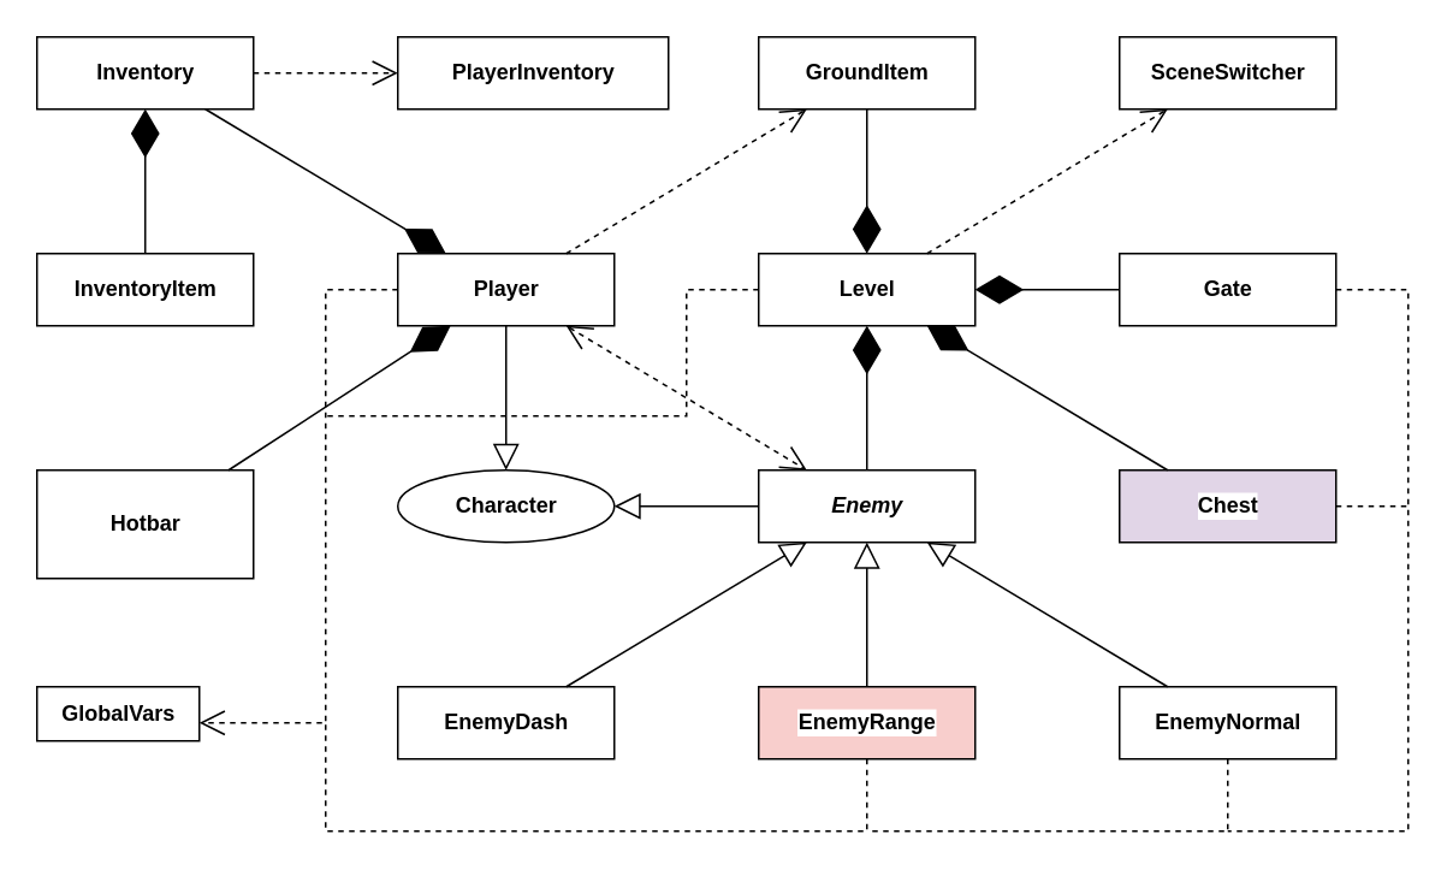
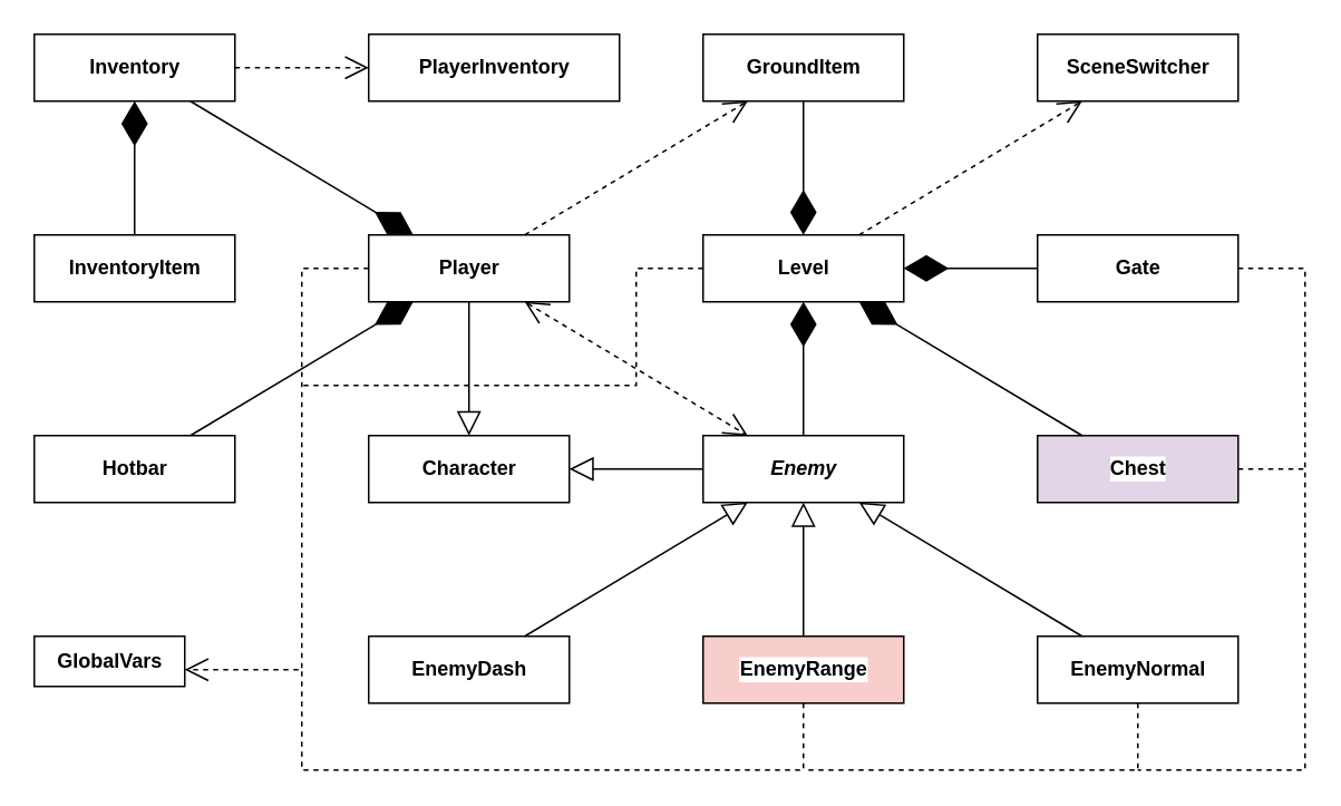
- <mxCell id="7" value="&lt;b&gt;Character&lt;br&gt;&lt;/b&gt;" style="ellipse;html=1;glass=0;labelBackgroundColor=default;labelBorderColor=none;" parent="1" vertex="1"><mxGeometry x="220" y="260" width="120" height="40" as="geometry" /></mxCell>
+ <mxCell id="7" value="&lt;b&gt;Character&lt;br&gt;&lt;/b&gt;" style="html=1;rounded=0;glass=0;labelBackgroundColor=default;labelBorderColor=none;" parent="1" vertex="1"><mxGeometry x="220" y="260" width="120" height="40" as="geometry" /></mxCell>
- <mxCell id="27" value="&lt;b&gt;Hotbar&lt;br&gt;&lt;/b&gt;" style="html=1;rounded=0;glass=0;labelBackgroundColor=default;labelBorderColor=none;" vertex="1" parent="1"><mxGeometry x="20" y="260" width="120" height="60" as="geometry" /></mxCell>
+ <mxCell id="27" value="&lt;b&gt;Hotbar&lt;br&gt;&lt;/b&gt;" style="html=1;rounded=0;glass=0;labelBackgroundColor=default;labelBorderColor=none;" vertex="1" parent="1"><mxGeometry x="20" y="260" width="120" height="40" as="geometry" /></mxCell>
